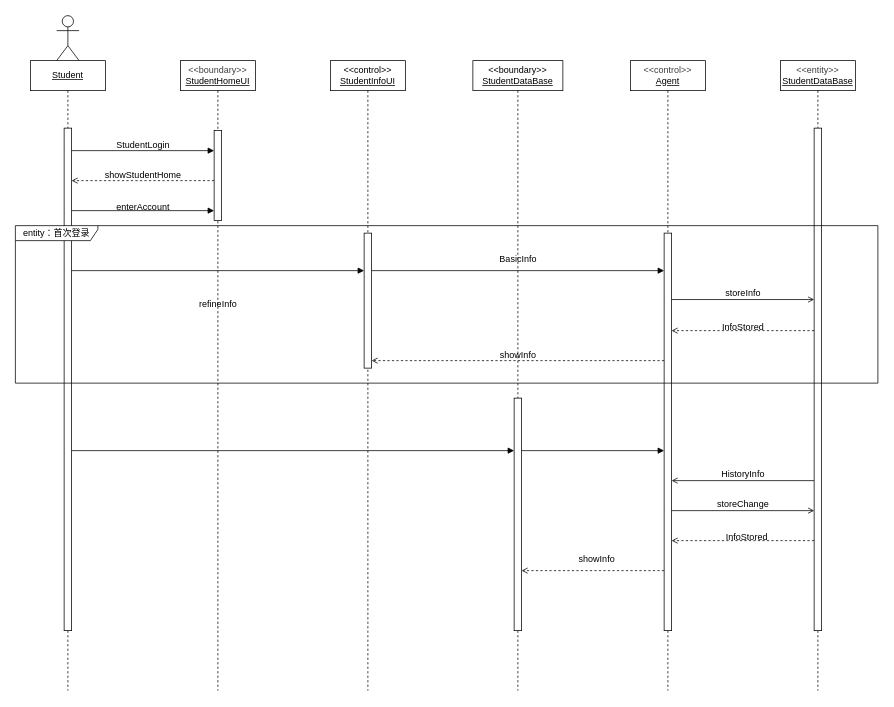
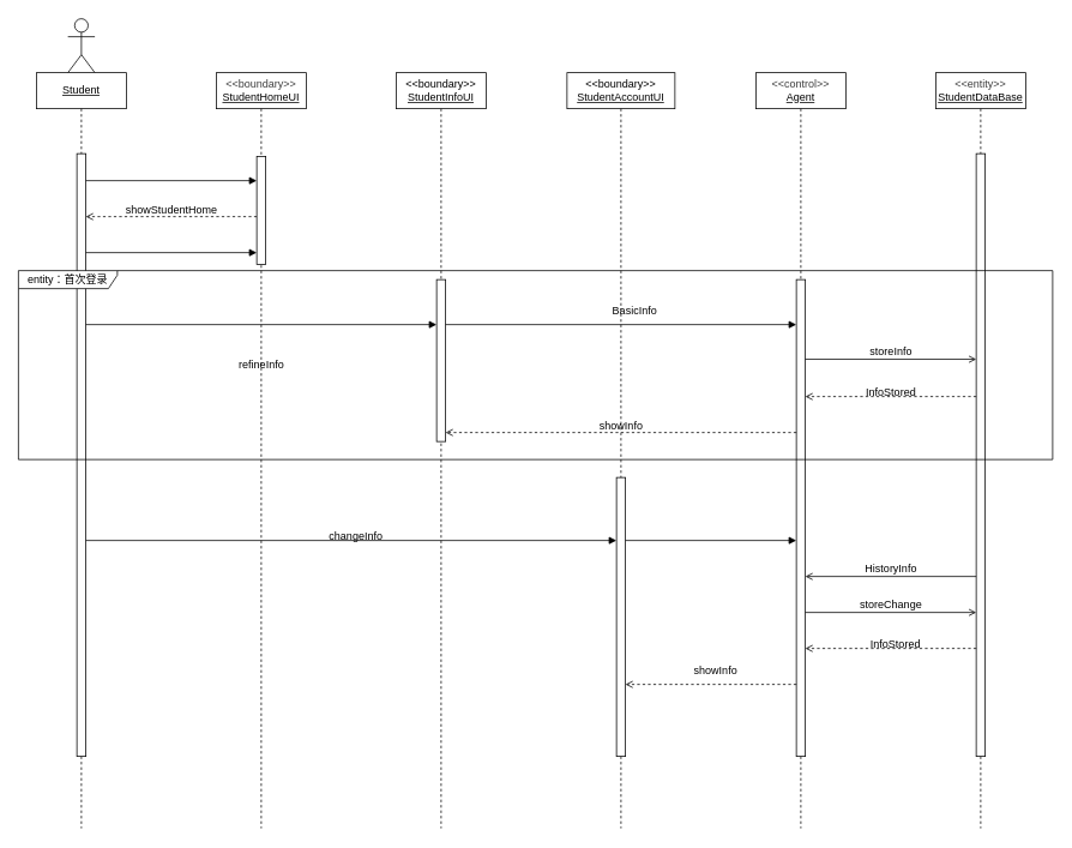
- <mxCell id="23" value="&lt;div&gt;&amp;lt;&amp;lt;control&amp;gt;&amp;gt;&lt;/div&gt;&lt;div&gt;&lt;u&gt;StudentInfoUI&lt;/u&gt;&lt;/div&gt;" style="shape=umlLifeline;perimeter=lifelinePerimeter;whiteSpace=wrap;html=1;container=1;dropTarget=0;collapsible=0;recursiveResize=0;outlineConnect=0;portConstraint=eastwest;newEdgeStyle={&quot;edgeStyle&quot;:&quot;elbowEdgeStyle&quot;,&quot;elbow&quot;:&quot;vertical&quot;,&quot;curved&quot;:0,&quot;rounded&quot;:0};" parent="1" vertex="1"><mxGeometry x="440" y="80" width="100" height="840" as="geometry" /></mxCell>
+ <mxCell id="23" value="&lt;div&gt;&amp;lt;&amp;lt;boundary&amp;gt;&amp;gt;&lt;/div&gt;&lt;div&gt;&lt;u&gt;StudentInfoUI&lt;/u&gt;&lt;/div&gt;" style="shape=umlLifeline;perimeter=lifelinePerimeter;whiteSpace=wrap;html=1;container=1;dropTarget=0;collapsible=0;recursiveResize=0;outlineConnect=0;portConstraint=eastwest;newEdgeStyle={&quot;edgeStyle&quot;:&quot;elbowEdgeStyle&quot;,&quot;elbow&quot;:&quot;vertical&quot;,&quot;curved&quot;:0,&quot;rounded&quot;:0};" parent="1" vertex="1"><mxGeometry x="440" y="80" width="100" height="840" as="geometry" /></mxCell>
- <mxCell id="20" value="&lt;div&gt;&amp;lt;&amp;lt;boundary&amp;gt;&amp;gt;&lt;/div&gt;&lt;div&gt;&lt;u&gt;StudentDataBase&lt;/u&gt;&lt;/div&gt;" style="shape=umlLifeline;perimeter=lifelinePerimeter;whiteSpace=wrap;html=1;container=1;dropTarget=0;collapsible=0;recursiveResize=0;outlineConnect=0;portConstraint=eastwest;newEdgeStyle={&quot;edgeStyle&quot;:&quot;elbowEdgeStyle&quot;,&quot;elbow&quot;:&quot;vertical&quot;,&quot;curved&quot;:0,&quot;rounded&quot;:0};" parent="13" vertex="1"><mxGeometry x="610" y="-220" width="120" height="840" as="geometry" /></mxCell>
+ <mxCell id="20" value="&lt;div&gt;&amp;lt;&amp;lt;boundary&amp;gt;&amp;gt;&lt;/div&gt;&lt;div&gt;&lt;u&gt;StudentAccountUI&lt;/u&gt;&lt;/div&gt;" style="shape=umlLifeline;perimeter=lifelinePerimeter;whiteSpace=wrap;html=1;container=1;dropTarget=0;collapsible=0;recursiveResize=0;outlineConnect=0;portConstraint=eastwest;newEdgeStyle={&quot;edgeStyle&quot;:&quot;elbowEdgeStyle&quot;,&quot;elbow&quot;:&quot;vertical&quot;,&quot;curved&quot;:0,&quot;rounded&quot;:0};" parent="13" vertex="1"><mxGeometry x="610" y="-220" width="120" height="840" as="geometry" /></mxCell>
- <mxCell id="26" value="StudentLogin" style="text;html=1;align=center;verticalAlign=middle;resizable=0;points=[];autosize=1;strokeColor=none;fillColor=none;" parent="1" vertex="1"><mxGeometry x="145" y="178" width="90" height="30" as="geometry" /></mxCell>
- <mxCell id="33" value="enterAccount" style="text;html=1;align=center;verticalAlign=middle;resizable=0;points=[];autosize=1;strokeColor=none;fillColor=none;" parent="1" vertex="1"><mxGeometry x="145" y="260" width="90" height="30" as="geometry" /></mxCell>
- <mxCell id="29" value="BasicInfo" style="text;html=1;align=center;verticalAlign=middle;resizable=0;points=[];autosize=1;strokeColor=none;fillColor=none;" parent="1" vertex="1"><mxGeometry x="655" y="330" width="70" height="30" as="geometry" /></mxCell>
+ <mxCell id="29" value="BasicInfo" style="text;html=1;align=center;verticalAlign=middle;resizable=0;points=[];autosize=1;strokeColor=none;fillColor=none;" parent="1" vertex="1"><mxGeometry x="670" y="330" width="70" height="30" as="geometry" /></mxCell>
+ <mxCell id="35" value="changeInfo" style="text;html=1;align=center;verticalAlign=middle;resizable=0;points=[];autosize=1;strokeColor=none;fillColor=none;" parent="1" vertex="1"><mxGeometry x="355" y="580" width="80" height="30" as="geometry" /></mxCell>
